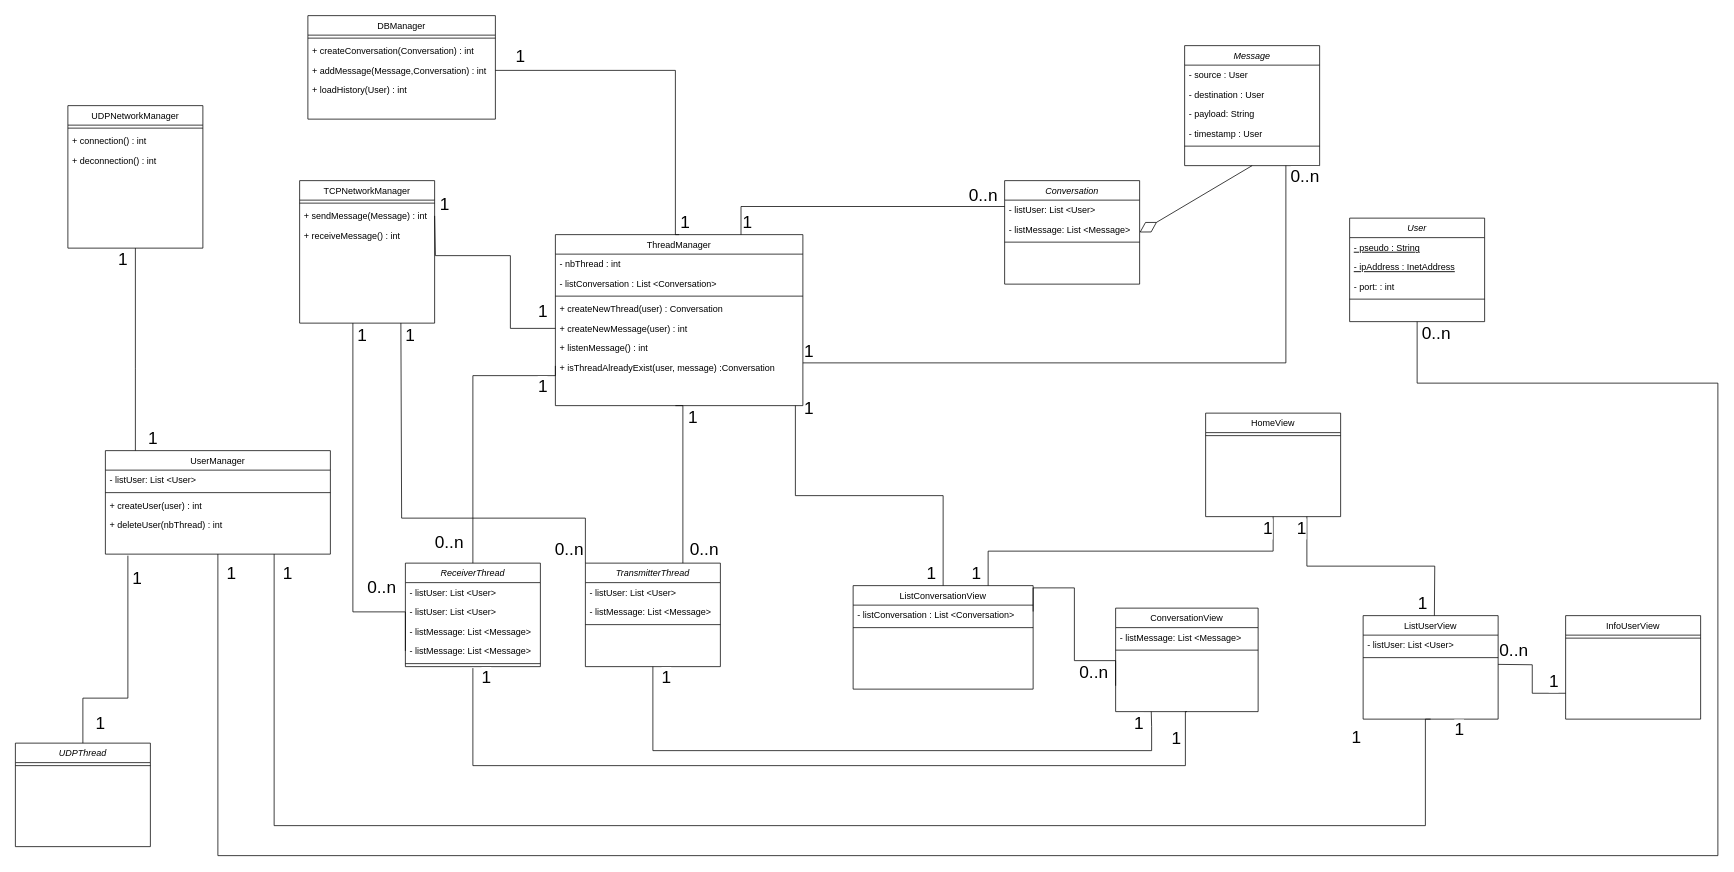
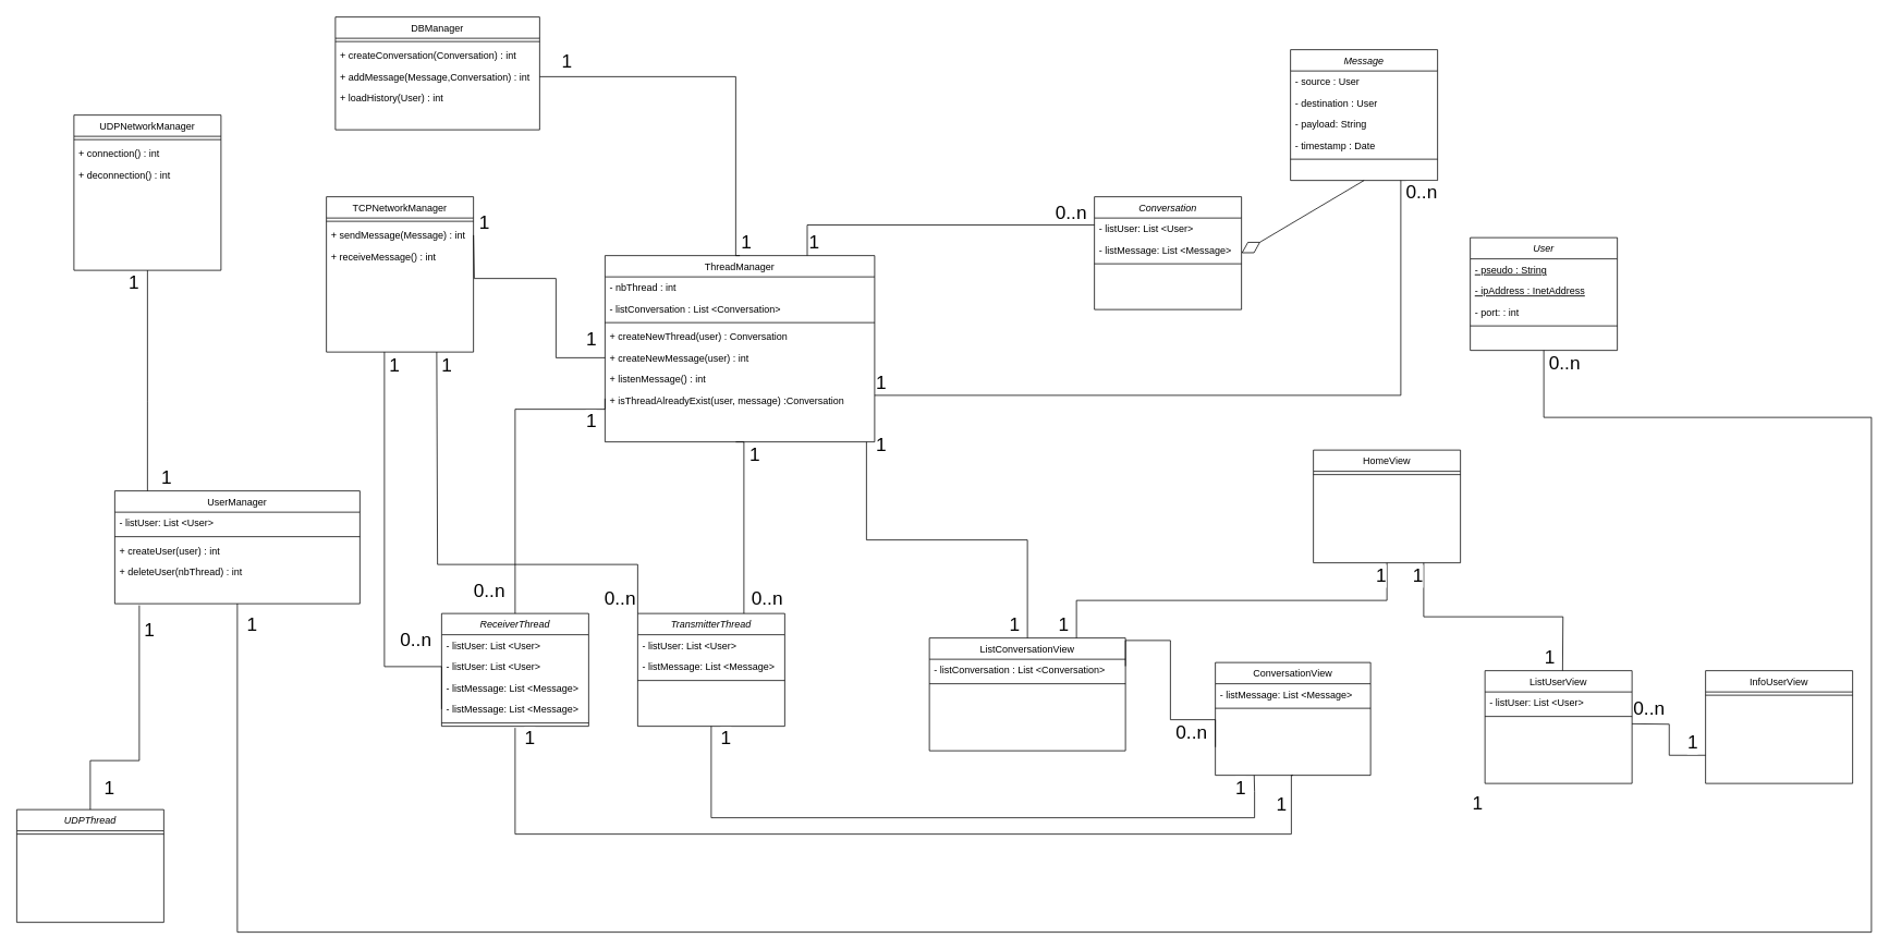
- <mxCell id="6" value="- timestamp : User&#10;" style="text;align=left;verticalAlign=top;spacingLeft=4;spacingRight=4;overflow=hidden;rotatable=0;points=[[0,0.5],[1,0.5]];portConstraint=eastwest;rounded=0;shadow=0;html=0;" vertex="1" parent="2"><mxGeometry y="104" width="180" height="26" as="geometry" /></mxCell>
+ <mxCell id="6" value="- timestamp : Date&#10;" style="text;align=left;verticalAlign=top;spacingLeft=4;spacingRight=4;overflow=hidden;rotatable=0;points=[[0,0.5],[1,0.5]];portConstraint=eastwest;rounded=0;shadow=0;html=0;" vertex="1" parent="2"><mxGeometry y="104" width="180" height="26" as="geometry" /></mxCell>
- <mxCell id="65" value="" style="endArrow=none;html=1;edgeStyle=orthogonalEdgeStyle;rounded=0;fontSize=23;exitX=0.75;exitY=1;exitDx=0;exitDy=0;entryX=0.5;entryY=1;entryDx=0;entryDy=0;" edge="1" parent="1" source="45" target="36"><mxGeometry relative="1" as="geometry"><mxPoint x="540" y="728" as="sourcePoint" /><mxPoint x="1810" y="850" as="targetPoint" /><Array as="points"><mxPoint x="365" y="1100" /><mxPoint x="1900" y="1100" /><mxPoint x="1900" y="958" /></Array></mxGeometry></mxCell>
- <mxCell id="66" value="1" style="edgeLabel;resizable=0;html=1;align=left;verticalAlign=bottom;glass=0;labelBorderColor=none;strokeWidth=0;fontSize=23;fillColor=none;" connectable="0" vertex="1" parent="65"><mxGeometry x="-1" relative="1" as="geometry"><mxPoint x="10" y="42" as="offset" /></mxGeometry></mxCell>
- <mxCell id="67" value="1" style="edgeLabel;resizable=0;html=1;align=right;verticalAlign=bottom;glass=0;labelBorderColor=none;strokeWidth=0;fontSize=23;fillColor=none;" connectable="0" vertex="1" parent="65"><mxGeometry x="1" relative="1" as="geometry"><mxPoint x="45" y="30" as="offset" /></mxGeometry></mxCell>
